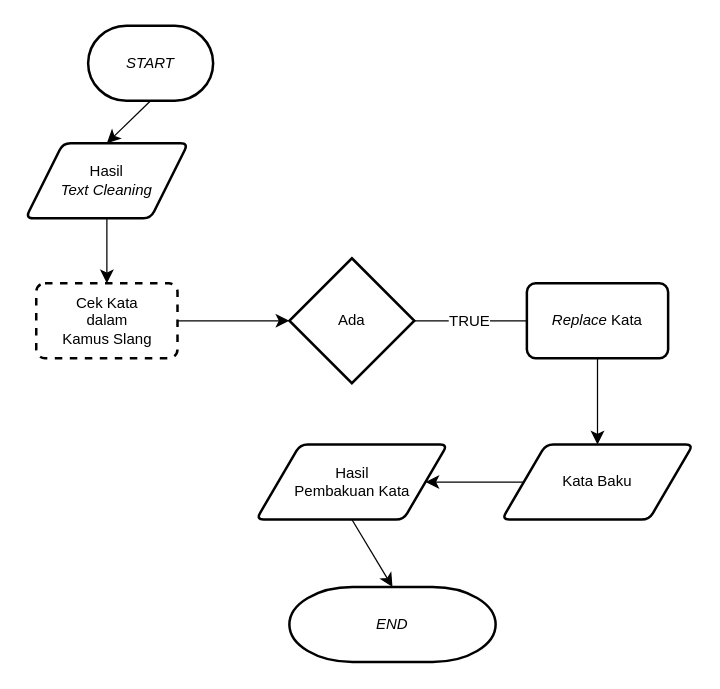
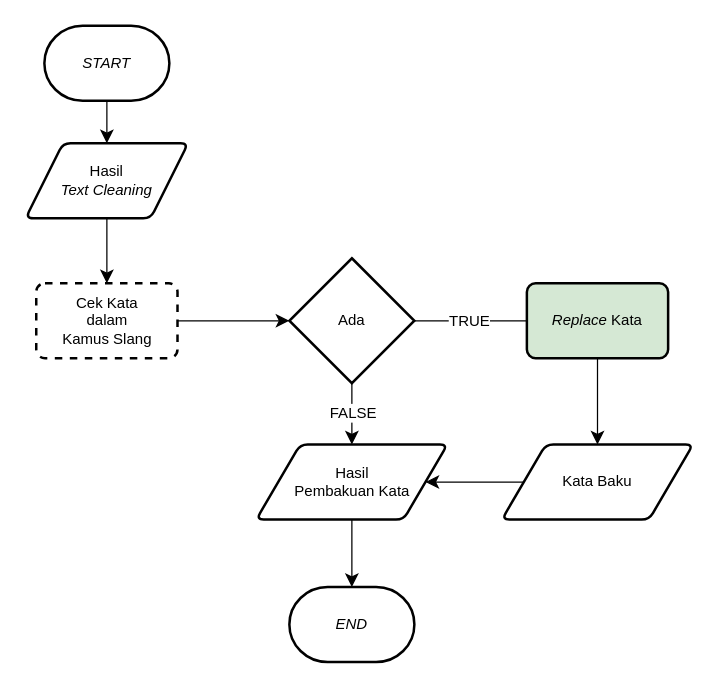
- <mxCell id="3" value="&lt;i&gt;START&lt;/i&gt;" style="strokeWidth=2;html=1;shape=mxgraph.flowchart.terminator;whiteSpace=wrap;" vertex="1" parent="1"><mxGeometry x="70" y="20" width="100" height="60" as="geometry" /></mxCell>
+ <mxCell id="3" value="&lt;i&gt;START&lt;/i&gt;" style="strokeWidth=2;html=1;shape=mxgraph.flowchart.terminator;whiteSpace=wrap;" vertex="1" parent="1"><mxGeometry x="35" y="20" width="100" height="60" as="geometry" /></mxCell>
- <mxCell id="17" value="&lt;i&gt;Replace &lt;/i&gt;Kata" style="rounded=1;whiteSpace=wrap;html=1;absoluteArcSize=1;arcSize=14;strokeWidth=2;" vertex="1" parent="1"><mxGeometry x="421" y="226" width="113" height="60" as="geometry" /></mxCell>
+ <mxCell id="17" value="&lt;i&gt;Replace &lt;/i&gt;Kata" style="rounded=1;whiteSpace=wrap;html=1;absoluteArcSize=1;arcSize=14;strokeWidth=2;fillColor=#d5e8d4;" vertex="1" parent="1"><mxGeometry x="421" y="226" width="113" height="60" as="geometry" /></mxCell>
+ <mxCell id="9" style="edgeStyle=none;curved=1;rounded=0;orthogonalLoop=1;jettySize=auto;html=1;exitX=0.5;exitY=1;exitDx=0;exitDy=0;exitPerimeter=0;entryX=0.5;entryY=0;entryDx=0;entryDy=0;fontSize=12;startSize=8;endSize=8;" edge="1" parent="1" source="13" target="7"><mxGeometry relative="1" as="geometry" /></mxCell>
+ <mxCell id="10" value="FALSE" style="edgeLabel;html=1;align=center;verticalAlign=middle;resizable=0;points=[];fontSize=12;" vertex="1" connectable="0" parent="9"><mxGeometry x="-0.061" relative="1" as="geometry"><mxPoint as="offset" /></mxGeometry></mxCell>
- <mxCell id="4" value="&lt;i&gt;END&lt;/i&gt;" style="strokeWidth=2;html=1;shape=mxgraph.flowchart.terminator;whiteSpace=wrap;" vertex="1" parent="1"><mxGeometry x="231" y="469" width="165" height="60" as="geometry" /></mxCell>
+ <mxCell id="4" value="&lt;i&gt;END&lt;/i&gt;" style="strokeWidth=2;html=1;shape=mxgraph.flowchart.terminator;whiteSpace=wrap;" vertex="1" parent="1"><mxGeometry x="231" y="469" width="100" height="60" as="geometry" /></mxCell>
